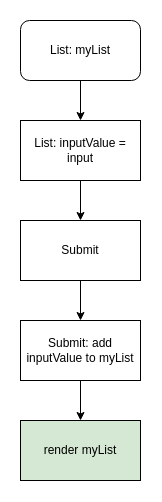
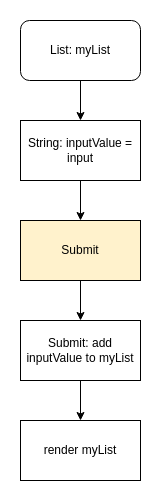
- <mxCell id="3" value="List: inputValue = input" style="rounded=0;whiteSpace=wrap;html=1;" vertex="1" parent="1"><mxGeometry x="20" y="120" width="120" height="60" as="geometry" /></mxCell>
+ <mxCell id="3" value="String: inputValue = input" style="rounded=0;whiteSpace=wrap;html=1;" vertex="1" parent="1"><mxGeometry x="20" y="120" width="120" height="60" as="geometry" /></mxCell>
- <mxCell id="6" value="Submit" style="rounded=0;whiteSpace=wrap;html=1;" vertex="1" parent="1"><mxGeometry x="20" y="220" width="120" height="60" as="geometry" /></mxCell>
+ <mxCell id="6" value="Submit" style="rounded=0;whiteSpace=wrap;html=1;fillColor=#fff2cc;" vertex="1" parent="1"><mxGeometry x="20" y="220" width="120" height="60" as="geometry" /></mxCell>
- <mxCell id="10" value="render myList" style="rounded=0;whiteSpace=wrap;html=1;fillColor=#d5e8d4;" vertex="1" parent="1"><mxGeometry x="20" y="420" width="120" height="60" as="geometry" /></mxCell>
+ <mxCell id="10" value="render myList" style="rounded=0;whiteSpace=wrap;html=1;" vertex="1" parent="1"><mxGeometry x="20" y="420" width="120" height="60" as="geometry" /></mxCell>
